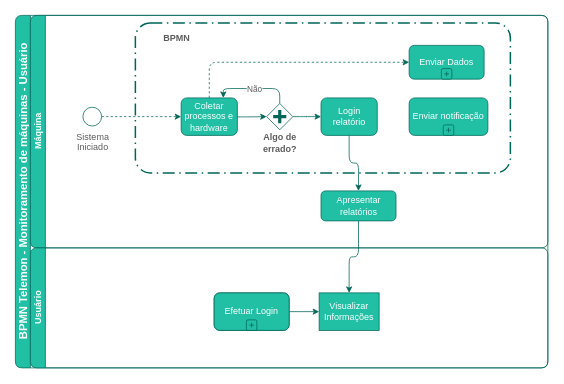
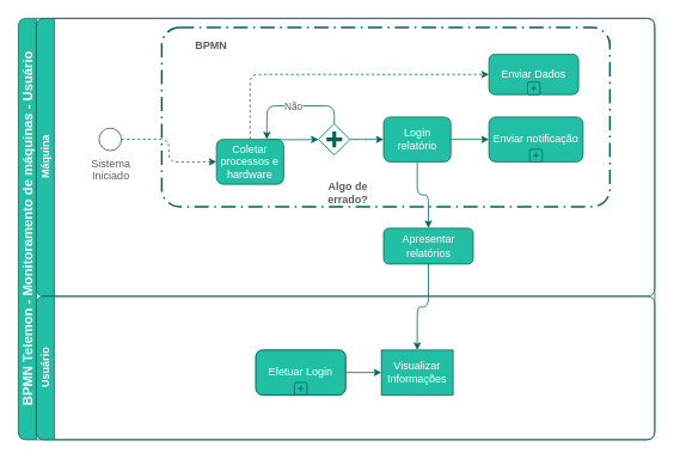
- <mxCell id="19" value="Coletar processos e hardware" style="shape=ext;html=1;whiteSpace=wrap;fillColor=#21C0A5;strokeColor=#006658;rounded=1;fontColor=#FFFFFF;" parent="3" vertex="1"><mxGeometry x="201" y="110" width="75" height="50" as="geometry" /></mxCell>
+ <mxCell id="19" value="Coletar processos e hardware" style="shape=ext;html=1;whiteSpace=wrap;fillColor=#21C0A5;strokeColor=#006658;rounded=1;fontColor=#FFFFFF;" parent="3" vertex="1"><mxGeometry x="201" y="135" width="75" height="50" as="geometry" /></mxCell>
+ <mxCell id="12" style="edgeStyle=orthogonalEdgeStyle;rounded=1;orthogonalLoop=1;jettySize=auto;html=1;exitX=1;exitY=0.5;exitDx=0;exitDy=0;entryX=0;entryY=0.5;entryDx=0;entryDy=0;strokeColor=#006658;" edge="1" parent="3" source="14" target="15"><mxGeometry relative="1" as="geometry" /></mxCell>
- <mxCell id="18" value="Algo de errado?" style="text;html=1;strokeColor=none;fillColor=none;align=center;verticalAlign=middle;whiteSpace=wrap;fontStyle=1;fontColor=#5C5C5C;rounded=1;" parent="3" vertex="1"><mxGeometry x="296.5" y="160" width="72" height="20" as="geometry" /></mxCell>
+ <mxCell id="18" value="Algo de errado?" style="text;html=1;strokeColor=none;fillColor=none;align=center;verticalAlign=middle;whiteSpace=wrap;fontStyle=1;fontColor=#5C5C5C;rounded=1;" parent="3" vertex="1"><mxGeometry x="311.5" y="185" width="72" height="20" as="geometry" /></mxCell>
